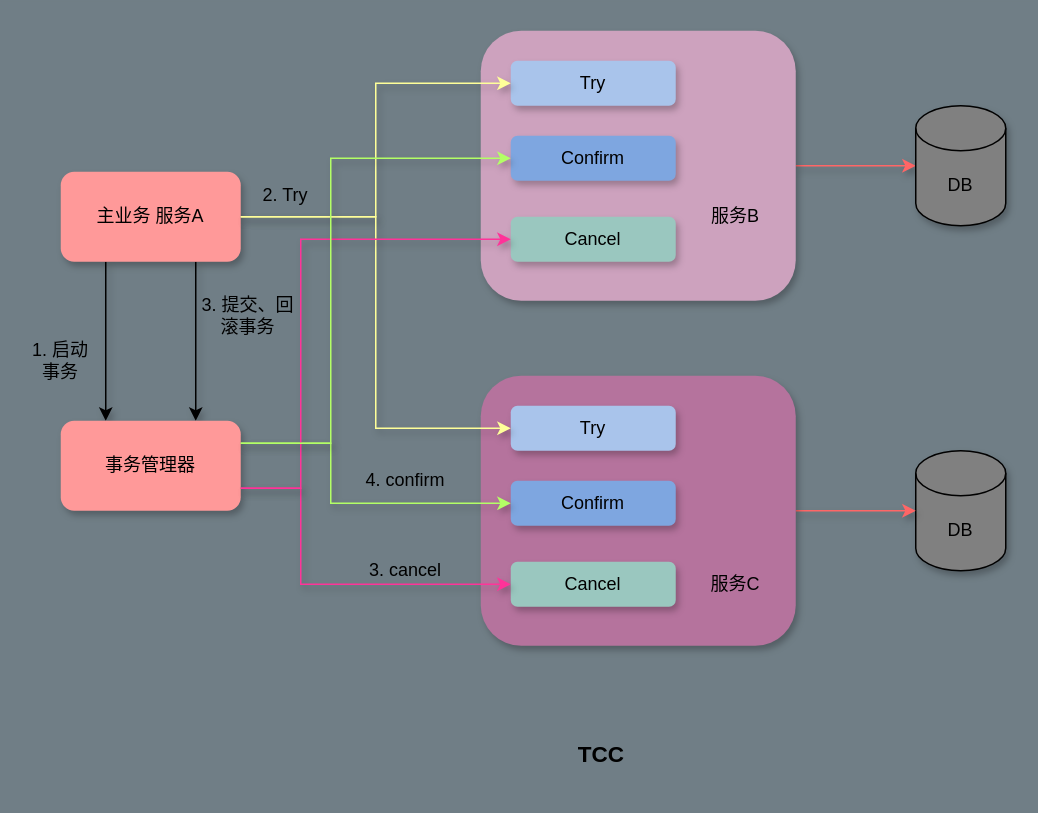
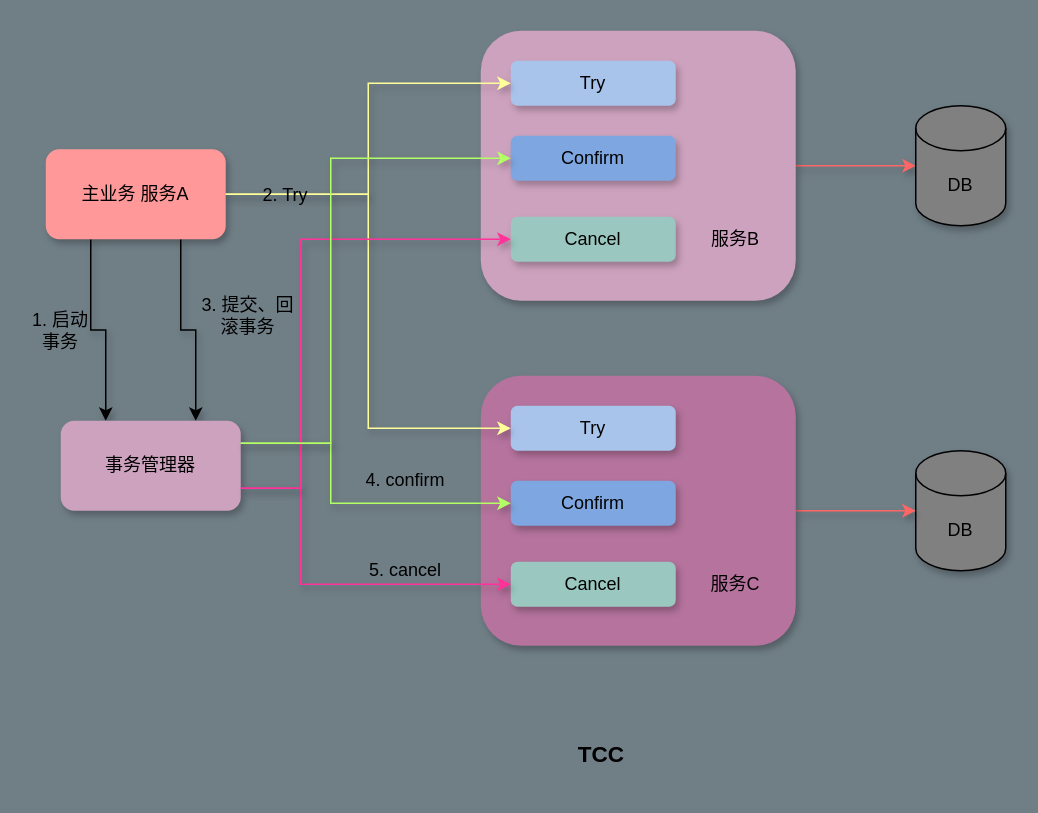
- <mxCell id="5" value="主业务 服务A" style="rounded=1;whiteSpace=wrap;html=1;shadow=1;fillColor=#FF9999;strokeColor=none;" parent="1" vertex="1"><mxGeometry x="40" y="114" width="120" height="60" as="geometry" /></mxCell>
+ <mxCell id="5" value="主业务 服务A" style="rounded=1;whiteSpace=wrap;html=1;shadow=1;fillColor=#FF9999;strokeColor=none;" parent="1" vertex="1"><mxGeometry x="30" y="99" width="120" height="60" as="geometry" /></mxCell>
- <mxCell id="16" value="服务B" style="text;html=1;strokeColor=none;fillColor=none;align=center;verticalAlign=middle;whiteSpace=wrap;rounded=0;shadow=1;" parent="1" vertex="1"><mxGeometry x="470" y="134" width="40" height="20" as="geometry" /></mxCell>
+ <mxCell id="16" value="服务B" style="text;html=1;strokeColor=none;fillColor=none;align=center;verticalAlign=middle;whiteSpace=wrap;rounded=0;shadow=1;" parent="1" vertex="1"><mxGeometry x="470" y="149" width="40" height="20" as="geometry" /></mxCell>
- <mxCell id="7" value="1. 启动事务" style="text;html=1;strokeColor=none;fillColor=none;align=center;verticalAlign=middle;whiteSpace=wrap;rounded=0;shadow=1;" parent="1" vertex="1"><mxGeometry x="20" y="230" width="40" height="20" as="geometry" /></mxCell>
+ <mxCell id="7" value="1. 启动事务" style="text;html=1;strokeColor=none;fillColor=none;align=center;verticalAlign=middle;whiteSpace=wrap;rounded=0;shadow=1;" parent="1" vertex="1"><mxGeometry x="20" y="210" width="40" height="20" as="geometry" /></mxCell>
- <mxCell id="6" value="事务管理器" style="rounded=1;whiteSpace=wrap;html=1;shadow=1;fillColor=#FF9999;strokeColor=none;" parent="1" vertex="1"><mxGeometry x="40" y="280" width="120" height="60" as="geometry" /></mxCell>
+ <mxCell id="6" value="事务管理器" style="rounded=1;whiteSpace=wrap;html=1;shadow=1;fillColor=#cda2be;strokeColor=none;" parent="1" vertex="1"><mxGeometry x="40" y="280" width="120" height="60" as="geometry" /></mxCell>
- <mxCell id="31" value="3. cancel" style="text;html=1;strokeColor=none;fillColor=none;align=center;verticalAlign=middle;whiteSpace=wrap;rounded=0;shadow=1;" parent="1" vertex="1"><mxGeometry x="240" y="370" width="60" height="20" as="geometry" /></mxCell>
+ <mxCell id="31" value="5. cancel" style="text;html=1;strokeColor=none;fillColor=none;align=center;verticalAlign=middle;whiteSpace=wrap;rounded=0;shadow=1;" parent="1" vertex="1"><mxGeometry x="240" y="370" width="60" height="20" as="geometry" /></mxCell>
